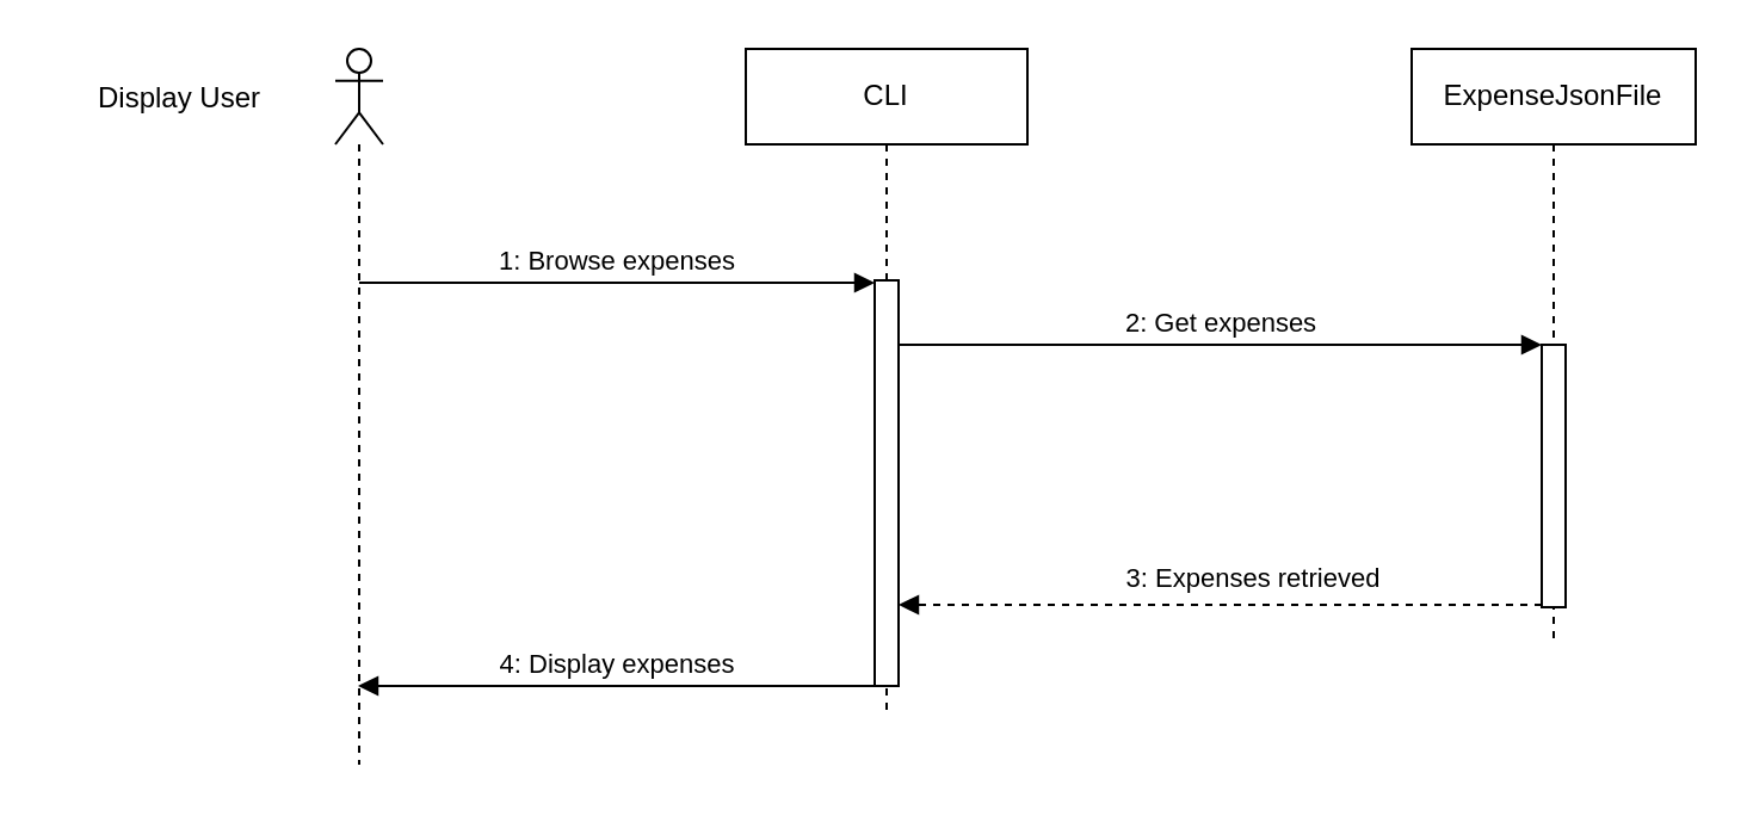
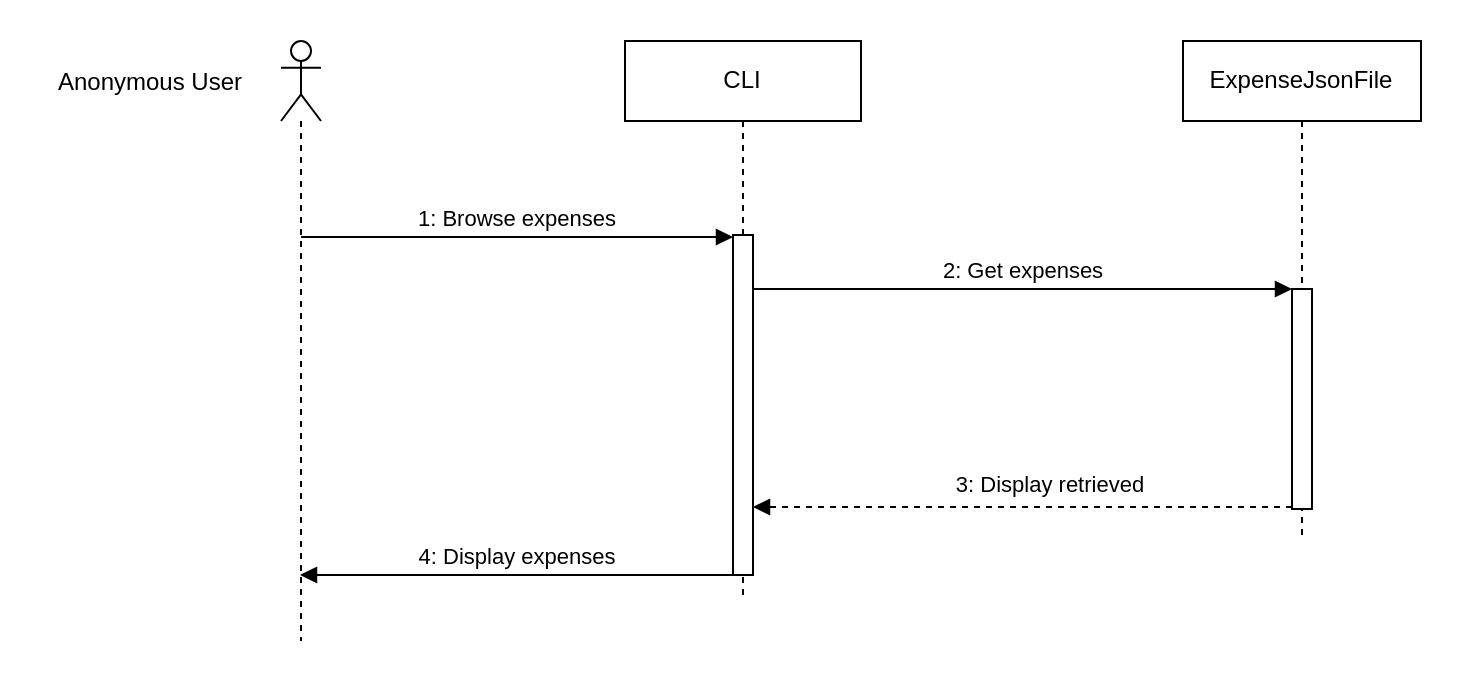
- <mxCell id="3" value="Display User" style="text;html=1;align=center;verticalAlign=middle;whiteSpace=wrap;rounded=0;" vertex="1" parent="1"><mxGeometry x="20" y="26" width="110" height="30" as="geometry" /></mxCell>
+ <mxCell id="3" value="Anonymous User" style="text;html=1;align=center;verticalAlign=middle;whiteSpace=wrap;rounded=0;" vertex="1" parent="1"><mxGeometry x="20" y="26" width="110" height="30" as="geometry" /></mxCell>
- <mxCell id="11" value="3: Expenses retrieved" style="text;html=1;align=center;verticalAlign=middle;whiteSpace=wrap;rounded=0;fontSize=11;" vertex="1" parent="1"><mxGeometry x="460" y="227" width="130" height="30" as="geometry" /></mxCell>
+ <mxCell id="11" value="3: Display retrieved" style="text;html=1;align=center;verticalAlign=middle;whiteSpace=wrap;rounded=0;fontSize=11;" vertex="1" parent="1"><mxGeometry x="460" y="227" width="130" height="30" as="geometry" /></mxCell>
